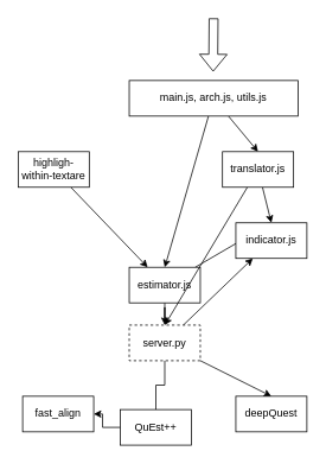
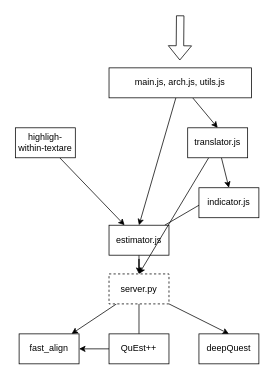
- <mxCell id="2" style="rounded=0;orthogonalLoop=1;jettySize=auto;html=1;" edge="1" parent="1" source="5" target="17"><mxGeometry relative="1" as="geometry" /></mxCell>
+ <mxCell id="2" style="rounded=0;orthogonalLoop=1;jettySize=auto;html=1;" edge="1" parent="1" source="5" target="18"><mxGeometry relative="1" as="geometry" /></mxCell>
- <mxCell id="20" value="QuEst++&lt;br&gt;" style="rounded=0;whiteSpace=wrap;html=1;" vertex="1" parent="1"><mxGeometry x="135" y="460" width="80" height="40" as="geometry" /></mxCell>
+ <mxCell id="20" value="QuEst++&lt;br&gt;" style="rounded=0;whiteSpace=wrap;html=1;" vertex="1" parent="1"><mxGeometry x="145" y="445" width="80" height="40" as="geometry" /></mxCell>
